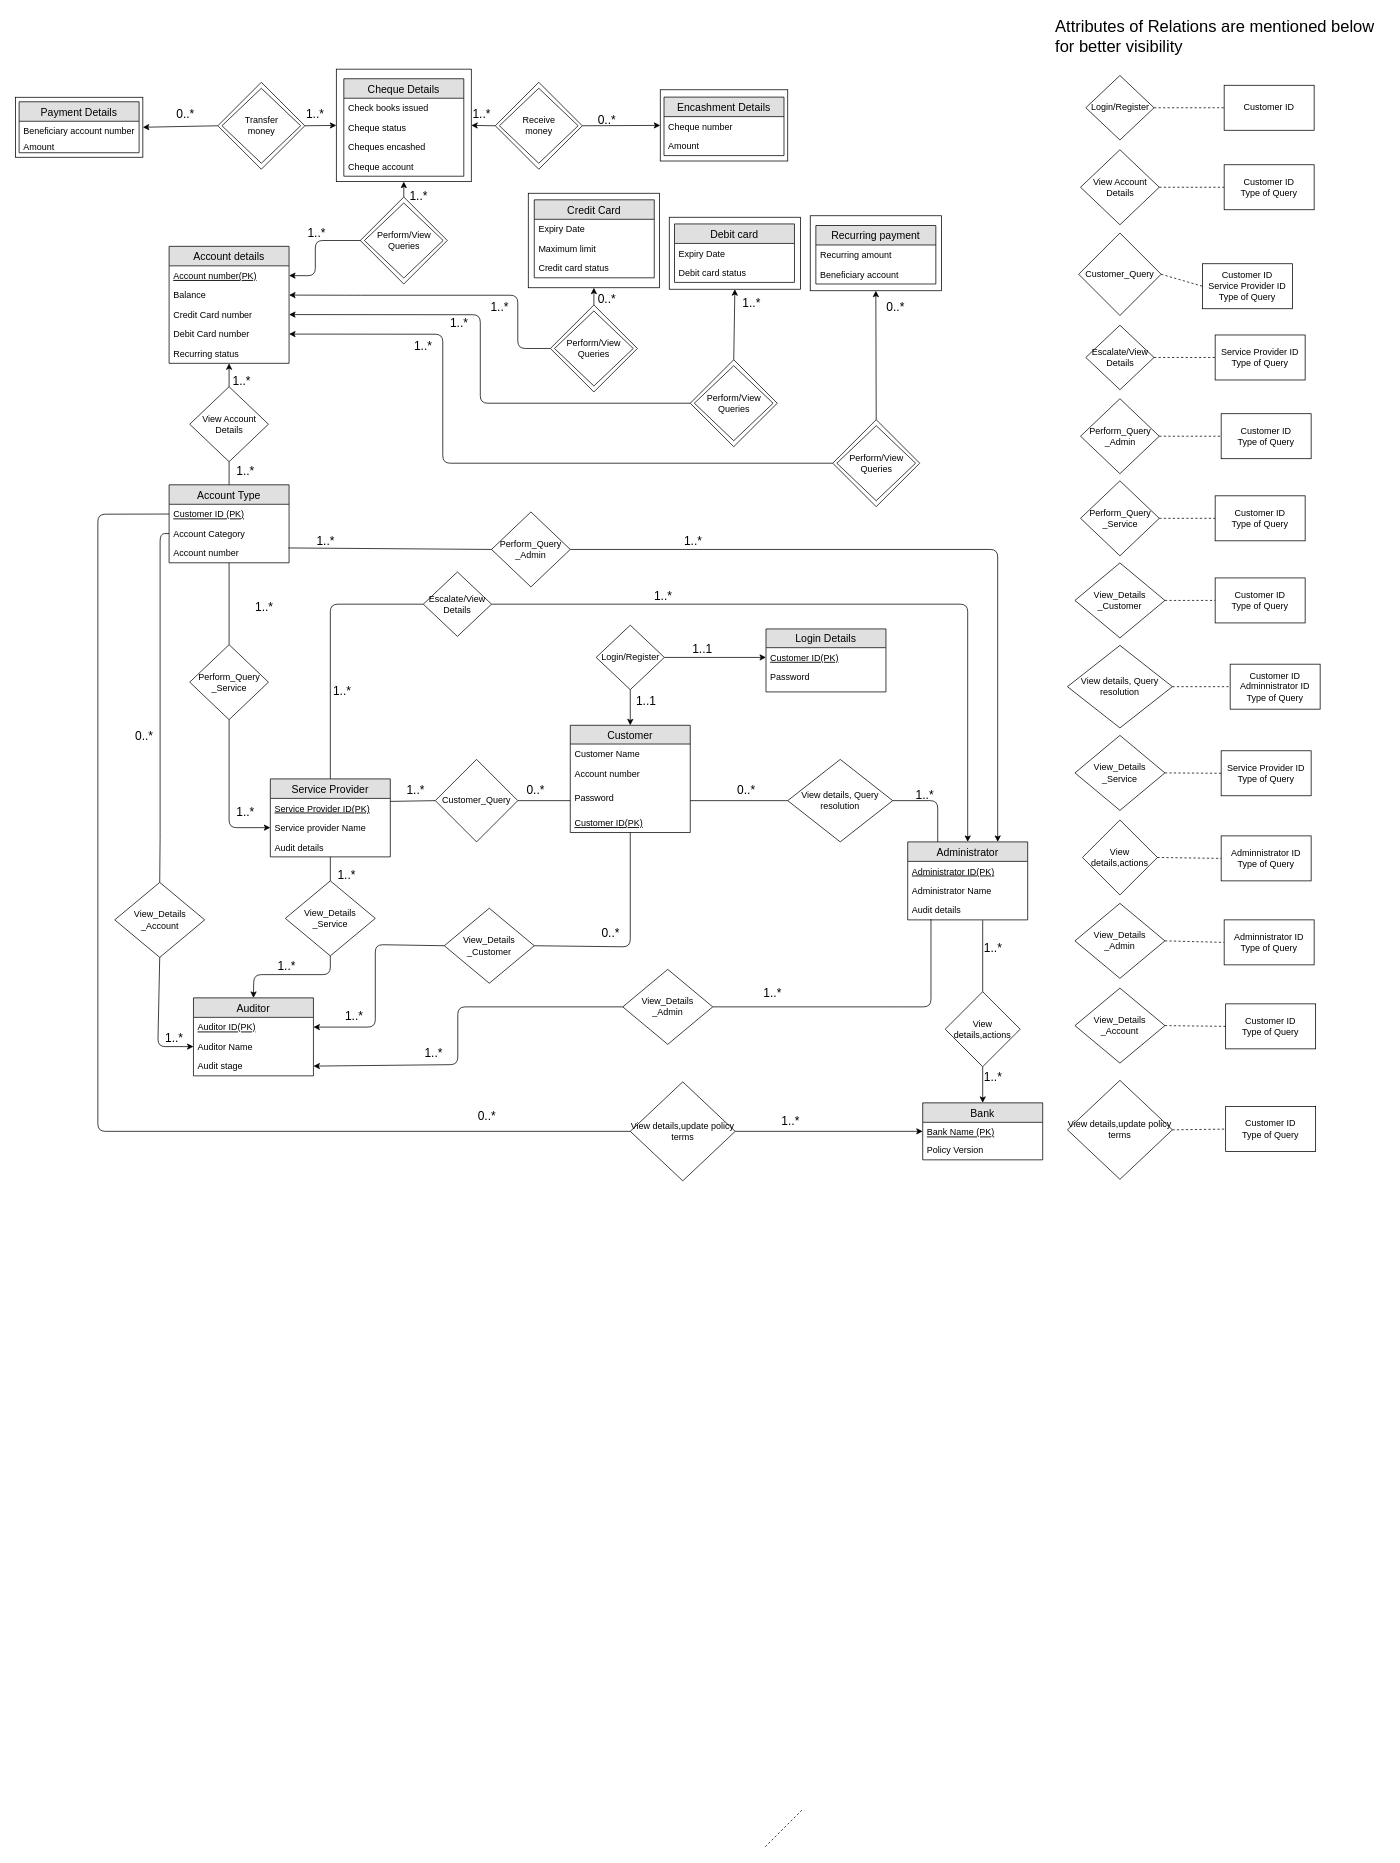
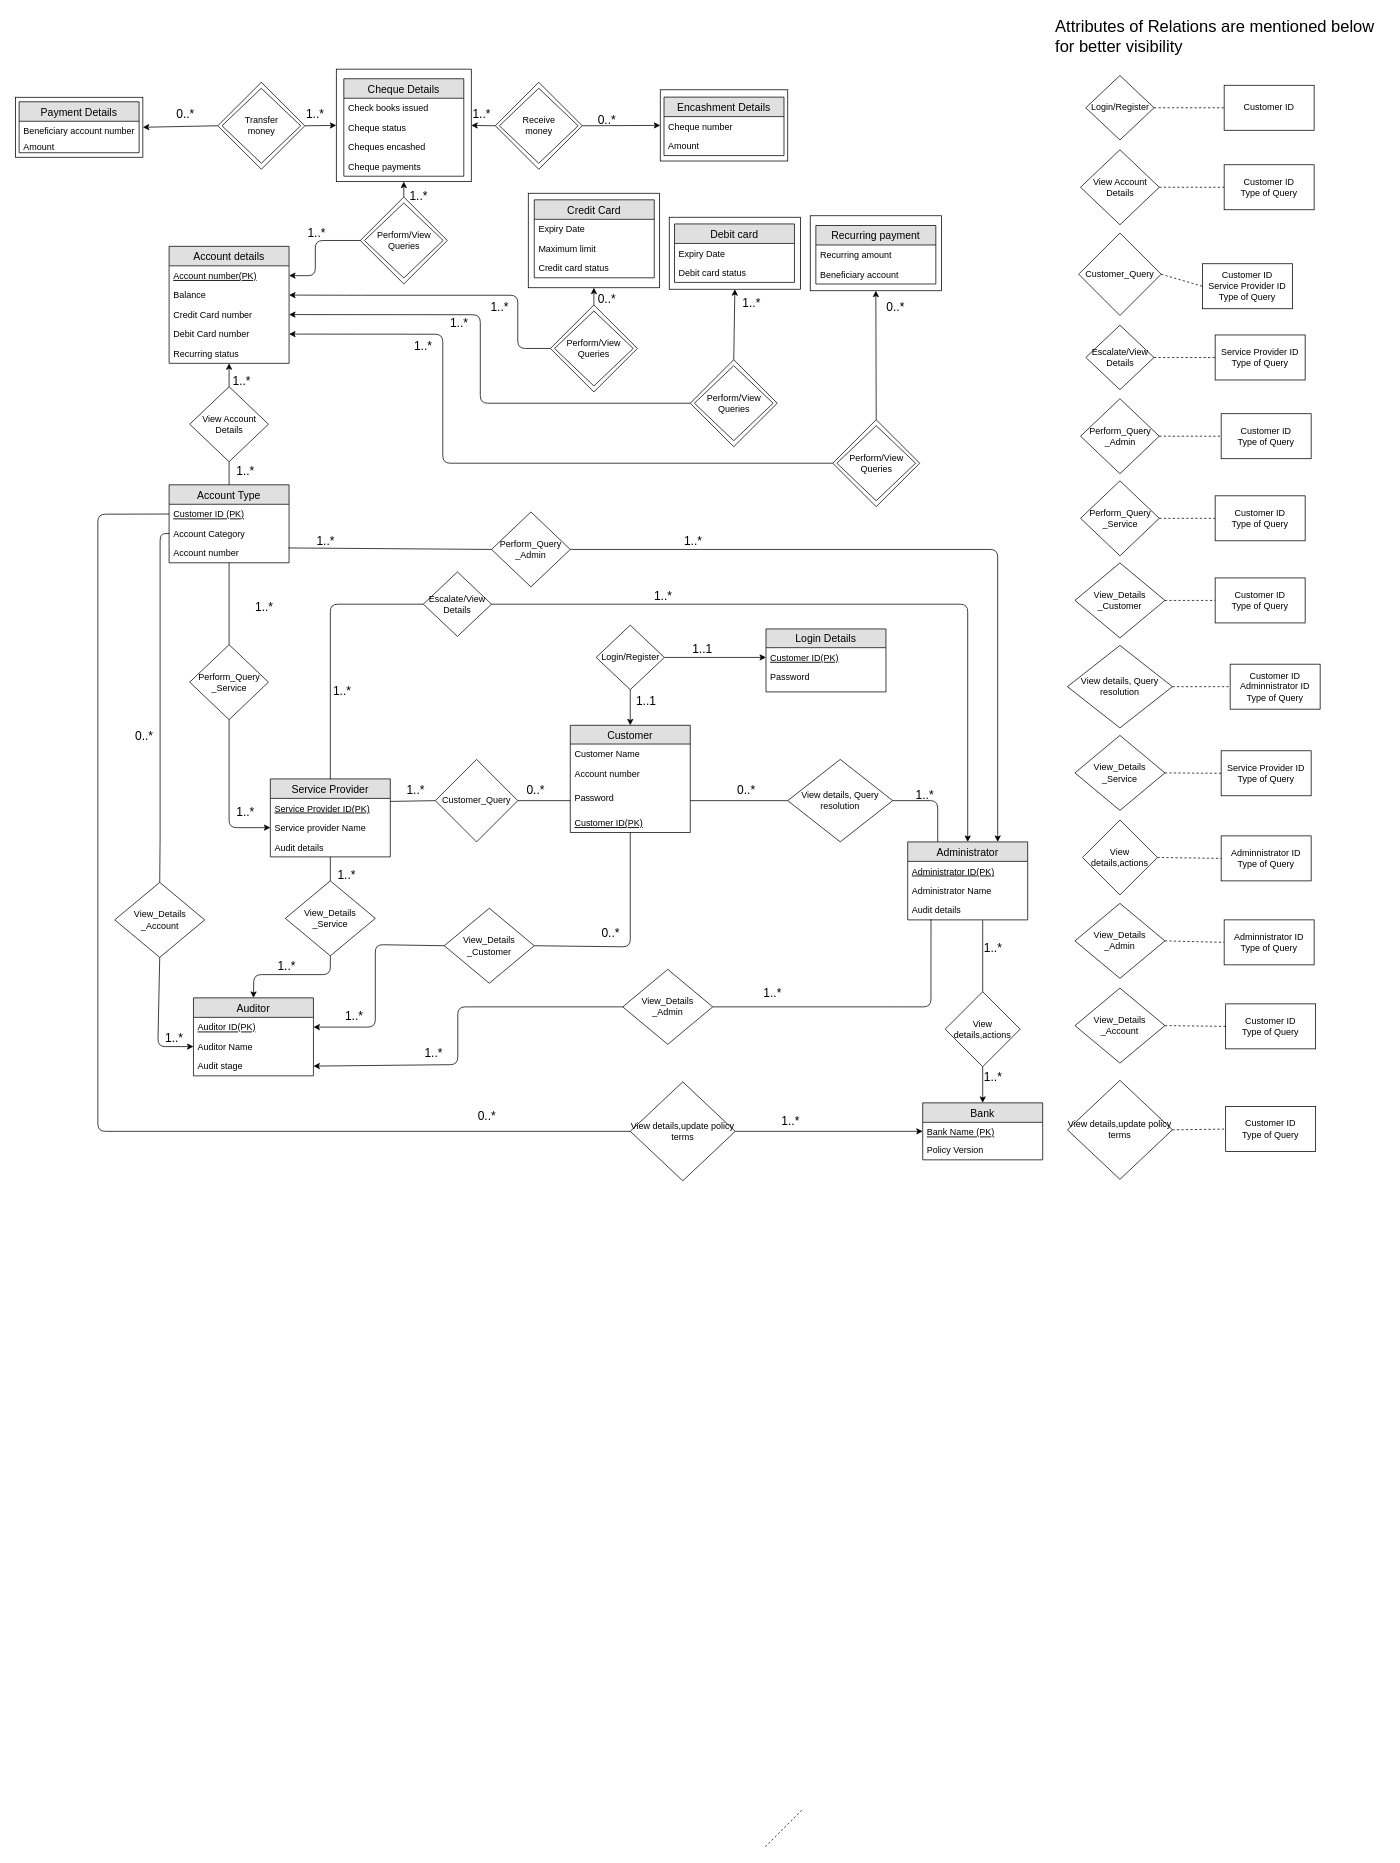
- <mxCell id="63" value="Cheque account" style="text;strokeColor=none;fillColor=none;spacingLeft=4;spacingRight=4;overflow=hidden;rotatable=0;points=[[0,0.5],[1,0.5]];portConstraint=eastwest;fontSize=12;" vertex="1" parent="59"><mxGeometry y="104" width="160" height="26" as="geometry" /></mxCell>
+ <mxCell id="63" value="Cheque payments" style="text;strokeColor=none;fillColor=none;spacingLeft=4;spacingRight=4;overflow=hidden;rotatable=0;points=[[0,0.5],[1,0.5]];portConstraint=eastwest;fontSize=12;" vertex="1" parent="59"><mxGeometry y="104" width="160" height="26" as="geometry" /></mxCell>
